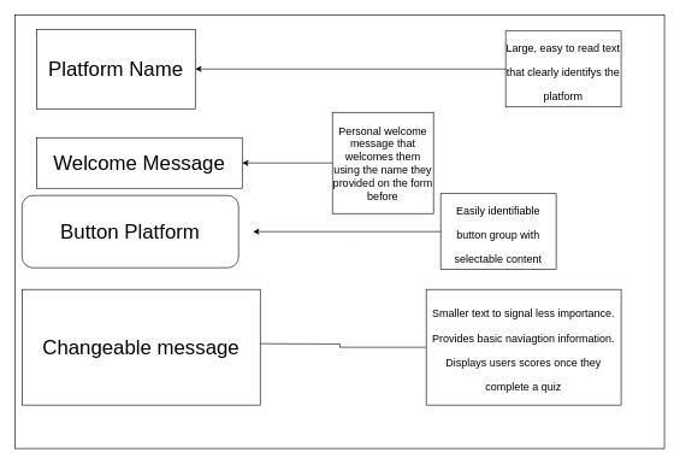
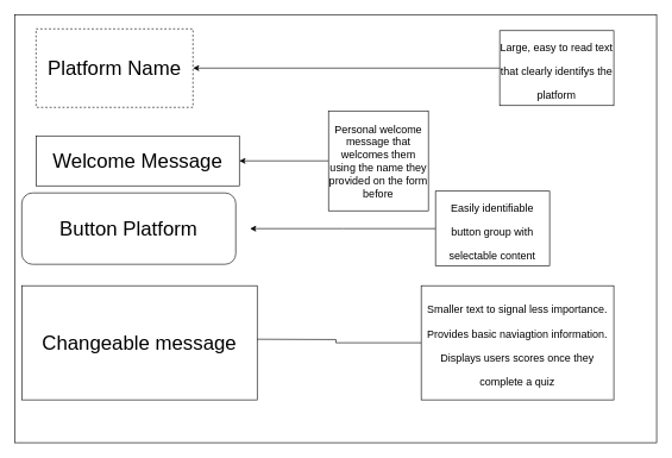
- <mxCell id="3" value="Platform Name" style="rounded=0;whiteSpace=wrap;html=1;fontSize=28;" vertex="1" parent="1"><mxGeometry x="50" y="40" width="220" height="110" as="geometry" /></mxCell>
+ <mxCell id="3" value="Platform Name" style="rounded=0;whiteSpace=wrap;html=1;fontSize=28;dashed=1;" vertex="1" parent="1"><mxGeometry x="50" y="40" width="220" height="110" as="geometry" /></mxCell>
